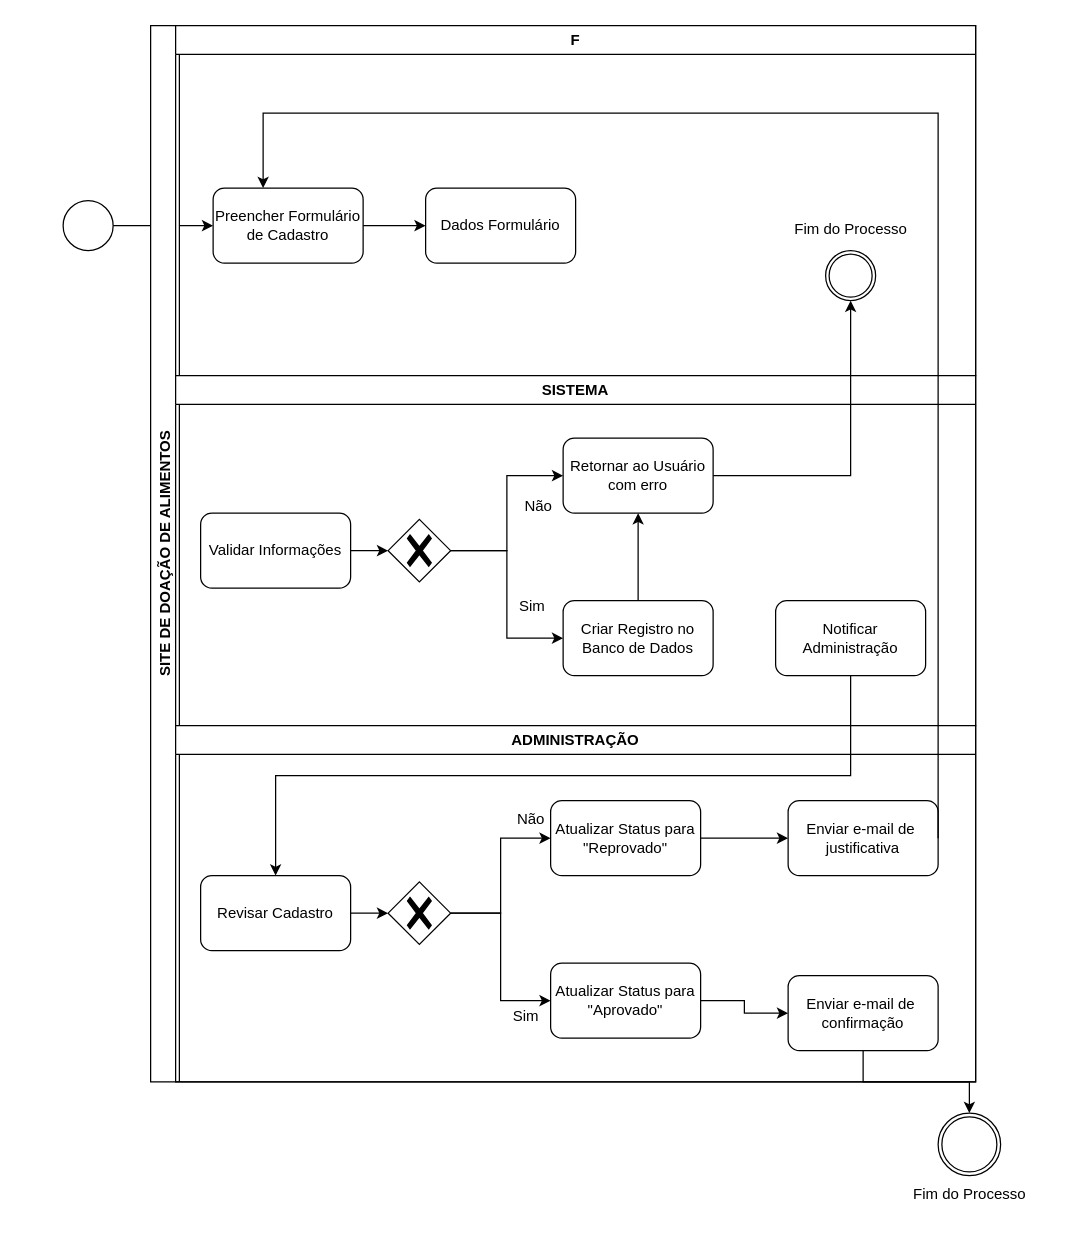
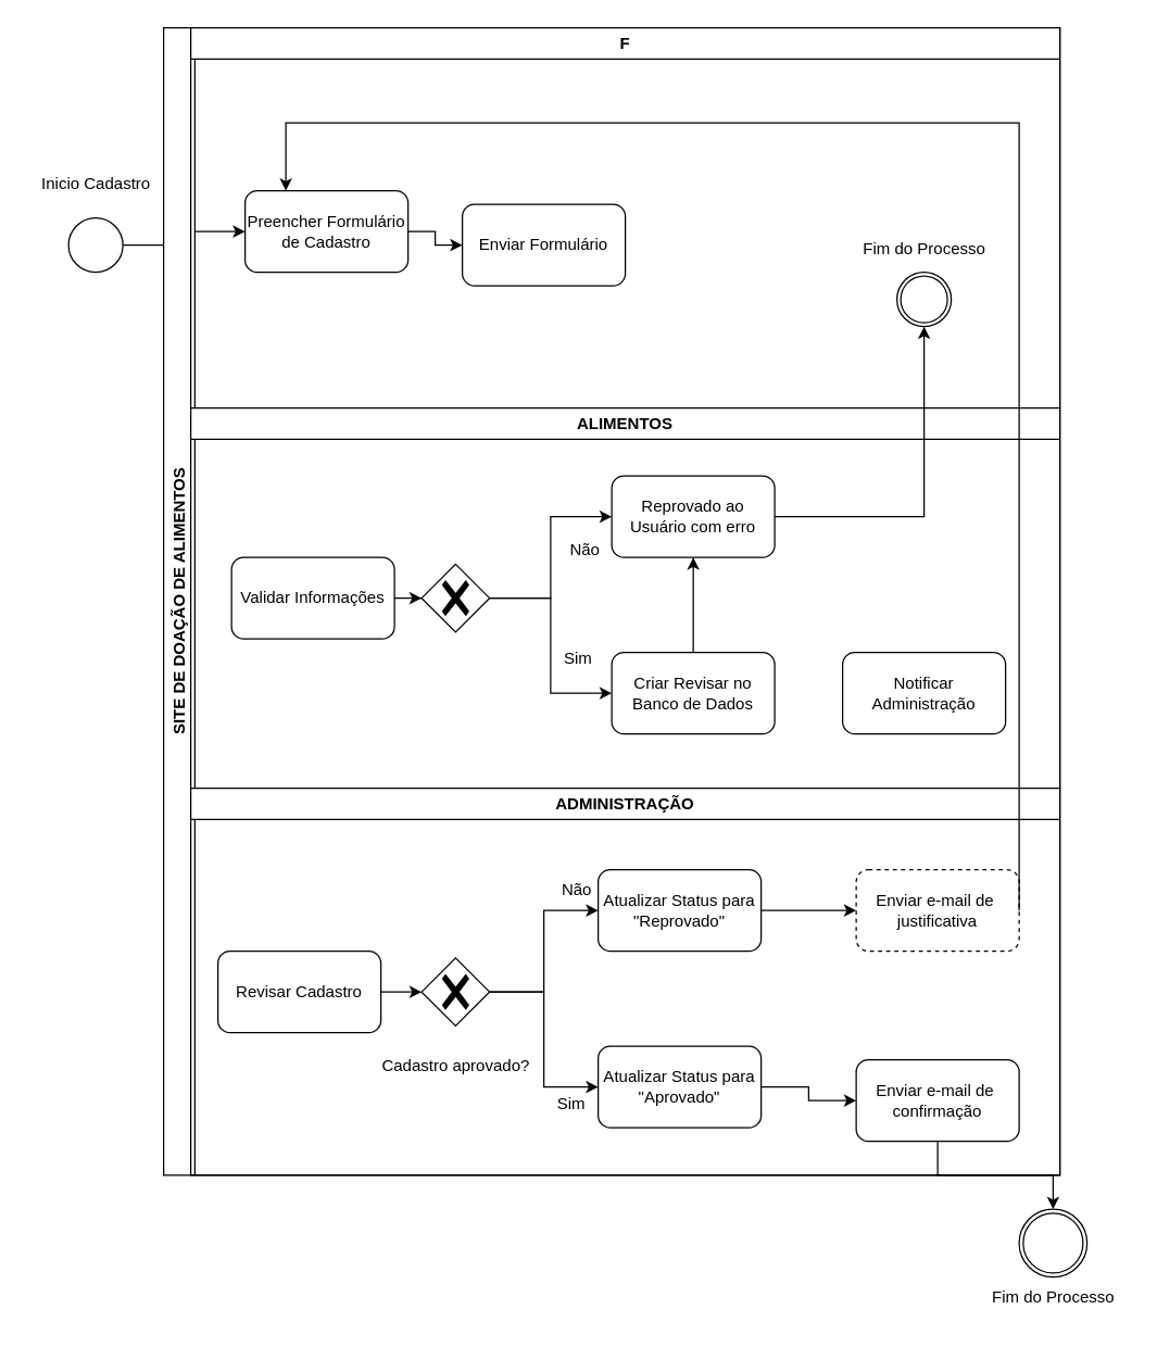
+ <mxCell id="4" value="Inicio Cadastro" style="text;html=1;align=center;verticalAlign=middle;resizable=0;points=[];autosize=1;strokeColor=none;fillColor=none;" parent="1" vertex="1"><mxGeometry x="20" y="120" width="100" height="30" as="geometry" /></mxCell>
- <mxCell id="7" value="Preencher Formulário de Cadastro" style="rounded=1;whiteSpace=wrap;html=1;" parent="6" vertex="1"><mxGeometry x="30" y="130" width="120" height="60" as="geometry" /></mxCell>
+ <mxCell id="7" value="Preencher Formulário de Cadastro" style="rounded=1;whiteSpace=wrap;html=1;" parent="6" vertex="1"><mxGeometry x="40" y="120" width="120" height="60" as="geometry" /></mxCell>
- <mxCell id="8" value="Dados Formulário" style="rounded=1;whiteSpace=wrap;html=1;" parent="6" vertex="1"><mxGeometry x="200" y="130" width="120" height="60" as="geometry" /></mxCell>
+ <mxCell id="8" value="Enviar Formulário" style="rounded=1;whiteSpace=wrap;html=1;" parent="6" vertex="1"><mxGeometry x="200" y="130" width="120" height="60" as="geometry" /></mxCell>
- <mxCell id="11" value="SISTEMA" style="swimlane;whiteSpace=wrap;html=1;" parent="5" vertex="1"><mxGeometry x="20" y="280" width="640" height="280" as="geometry" /></mxCell>
+ <mxCell id="11" value="ALIMENTOS" style="swimlane;whiteSpace=wrap;html=1;" parent="5" vertex="1"><mxGeometry x="20" y="280" width="640" height="280" as="geometry" /></mxCell>
- <mxCell id="17" value="Retornar ao Usuário com erro" style="rounded=1;whiteSpace=wrap;html=1;" parent="11" vertex="1"><mxGeometry x="310" y="50" width="120" height="60" as="geometry" /></mxCell>
+ <mxCell id="17" value="Reprovado ao Usuário com erro" style="rounded=1;whiteSpace=wrap;html=1;" parent="11" vertex="1"><mxGeometry x="310" y="50" width="120" height="60" as="geometry" /></mxCell>
- <mxCell id="12" value="Validar Informações" style="rounded=1;whiteSpace=wrap;html=1;" parent="11" vertex="1"><mxGeometry x="20" y="110" width="120" height="60" as="geometry" /></mxCell>
+ <mxCell id="12" value="Validar Informações" style="rounded=1;whiteSpace=wrap;html=1;" parent="11" vertex="1"><mxGeometry x="30" y="110" width="120" height="60" as="geometry" /></mxCell>
- <mxCell id="20" value="Criar Registro no Banco de Dados" style="rounded=1;whiteSpace=wrap;html=1;" parent="11" vertex="1"><mxGeometry x="310" y="180" width="120" height="60" as="geometry" /></mxCell>
+ <mxCell id="20" value="Criar Revisar no Banco de Dados" style="rounded=1;whiteSpace=wrap;html=1;" parent="11" vertex="1"><mxGeometry x="310" y="180" width="120" height="60" as="geometry" /></mxCell>
- <mxCell id="37" style="edgeStyle=orthogonalEdgeStyle;rounded=0;orthogonalLoop=1;jettySize=auto;html=1;entryX=0.5;entryY=0;entryDx=0;entryDy=0;" parent="5" source="22" target="24" edge="1"><mxGeometry relative="1" as="geometry"><Array as="points"><mxPoint x="560" y="600" /><mxPoint x="100" y="600" /></Array></mxGeometry></mxCell>
- <mxCell id="35" value="&lt;span style=&quot;text-wrap: nowrap;&quot;&gt;Enviar e-mail de&amp;nbsp;&lt;/span&gt;&lt;div style=&quot;text-wrap: nowrap;&quot;&gt;justificativa&lt;/div&gt;" style="rounded=1;whiteSpace=wrap;html=1;" parent="23" vertex="1"><mxGeometry x="490" y="60" width="120" height="60" as="geometry" /></mxCell>
+ <mxCell id="35" value="&lt;span style=&quot;text-wrap: nowrap;&quot;&gt;Enviar e-mail de&amp;nbsp;&lt;/span&gt;&lt;div style=&quot;text-wrap: nowrap;&quot;&gt;justificativa&lt;/div&gt;" style="rounded=1;whiteSpace=wrap;html=1;dashed=1;" parent="23" vertex="1"><mxGeometry x="490" y="60" width="120" height="60" as="geometry" /></mxCell>
+ <mxCell id="28" value="Cadastro aprovado?" style="text;html=1;align=center;verticalAlign=middle;resizable=0;points=[];autosize=1;strokeColor=none;fillColor=none;" parent="23" vertex="1"><mxGeometry x="130" y="190" width="130" height="30" as="geometry" /></mxCell>
